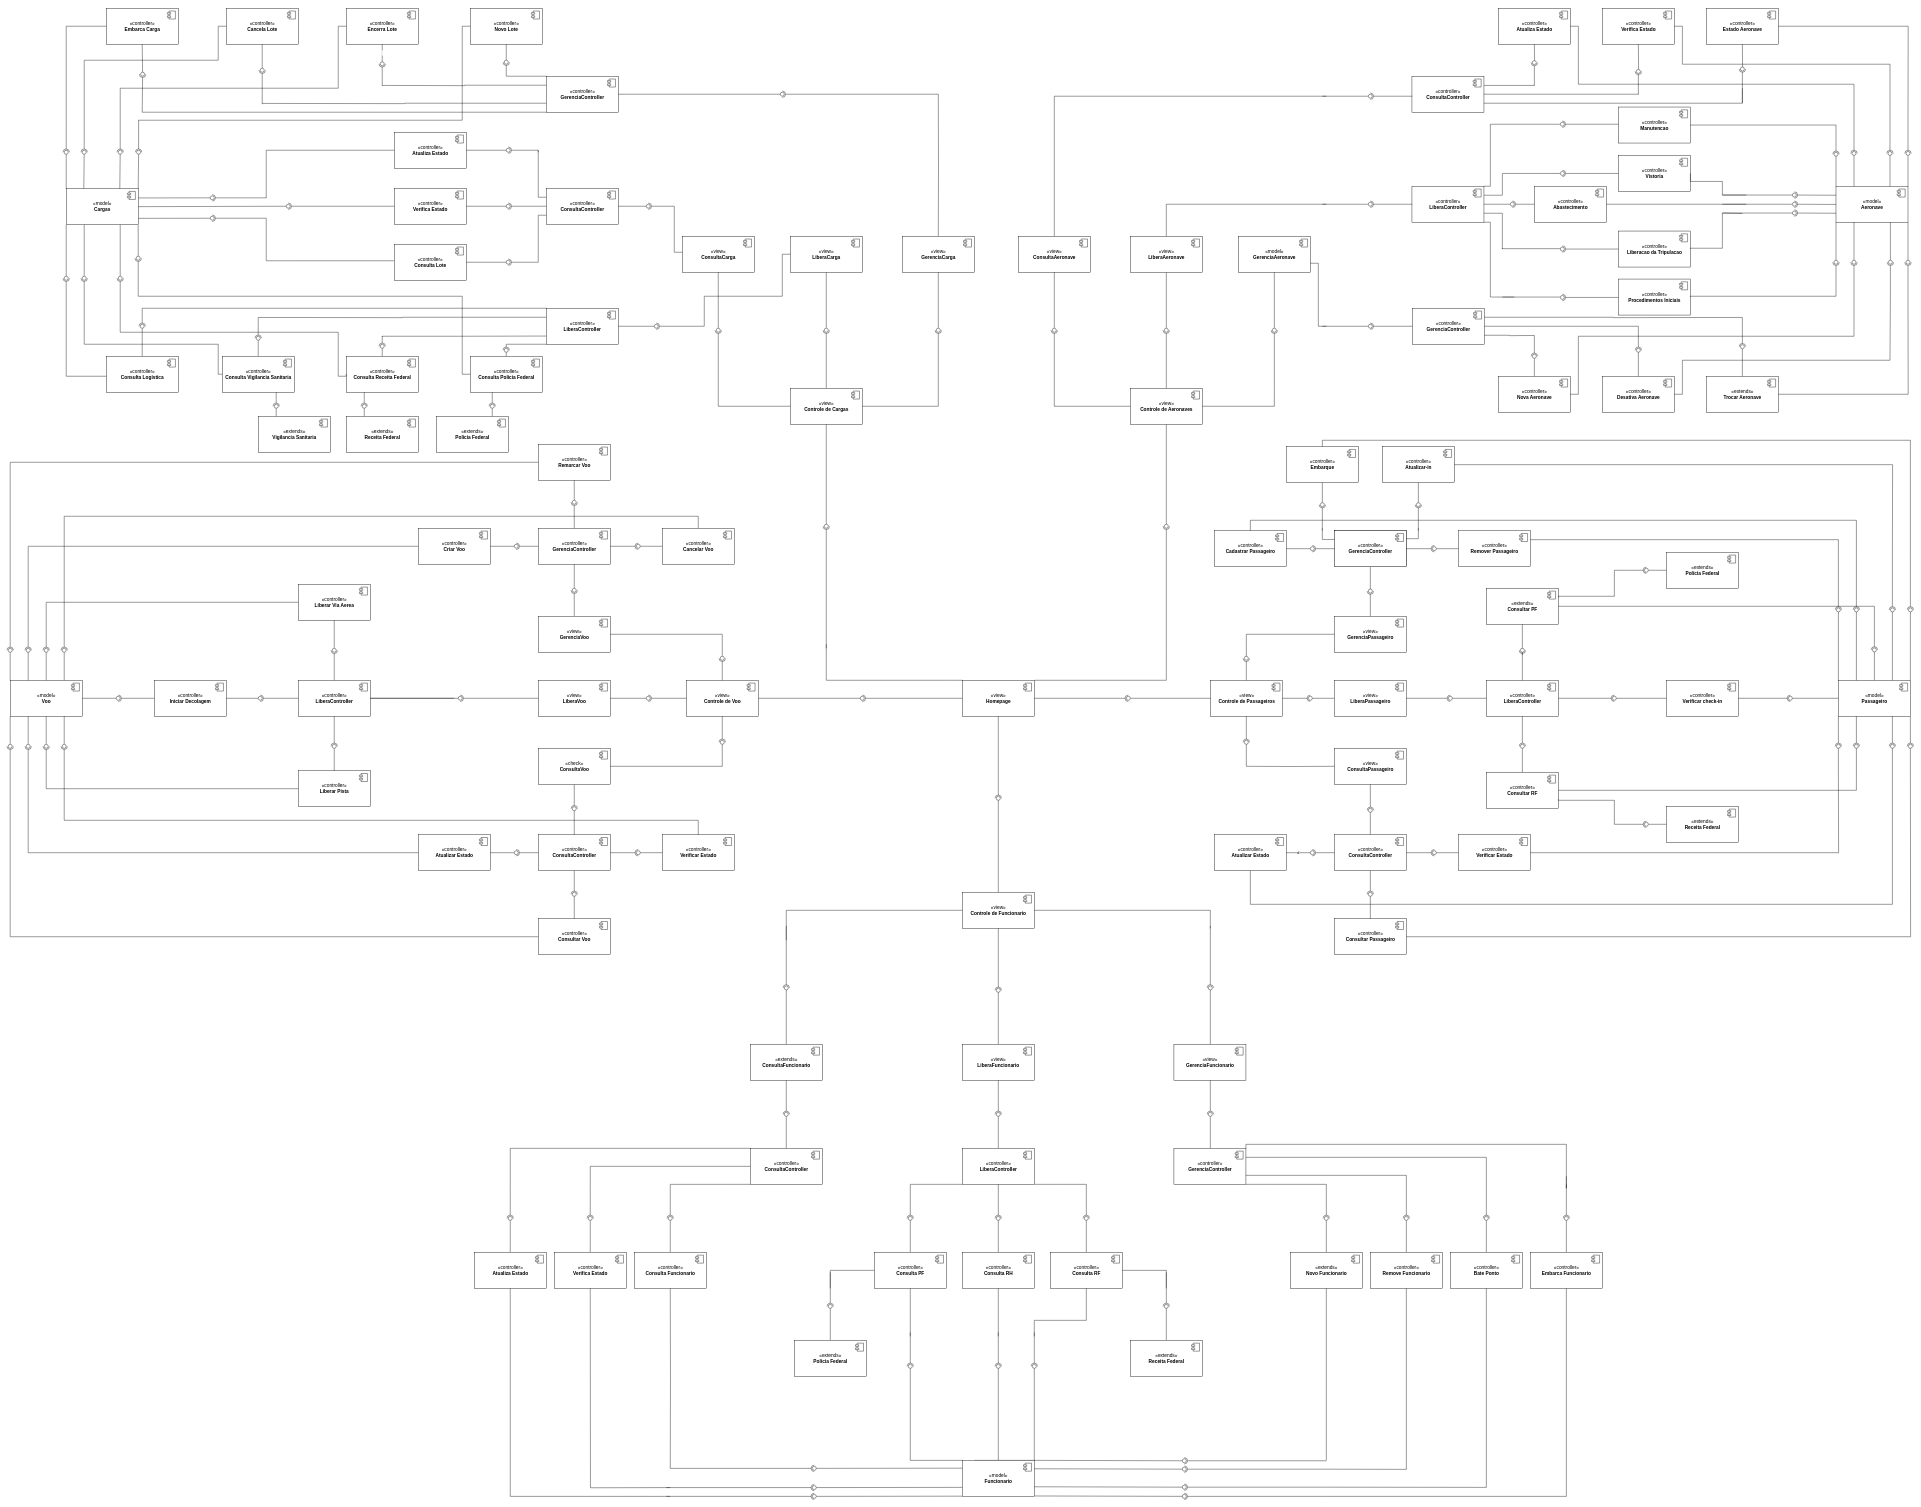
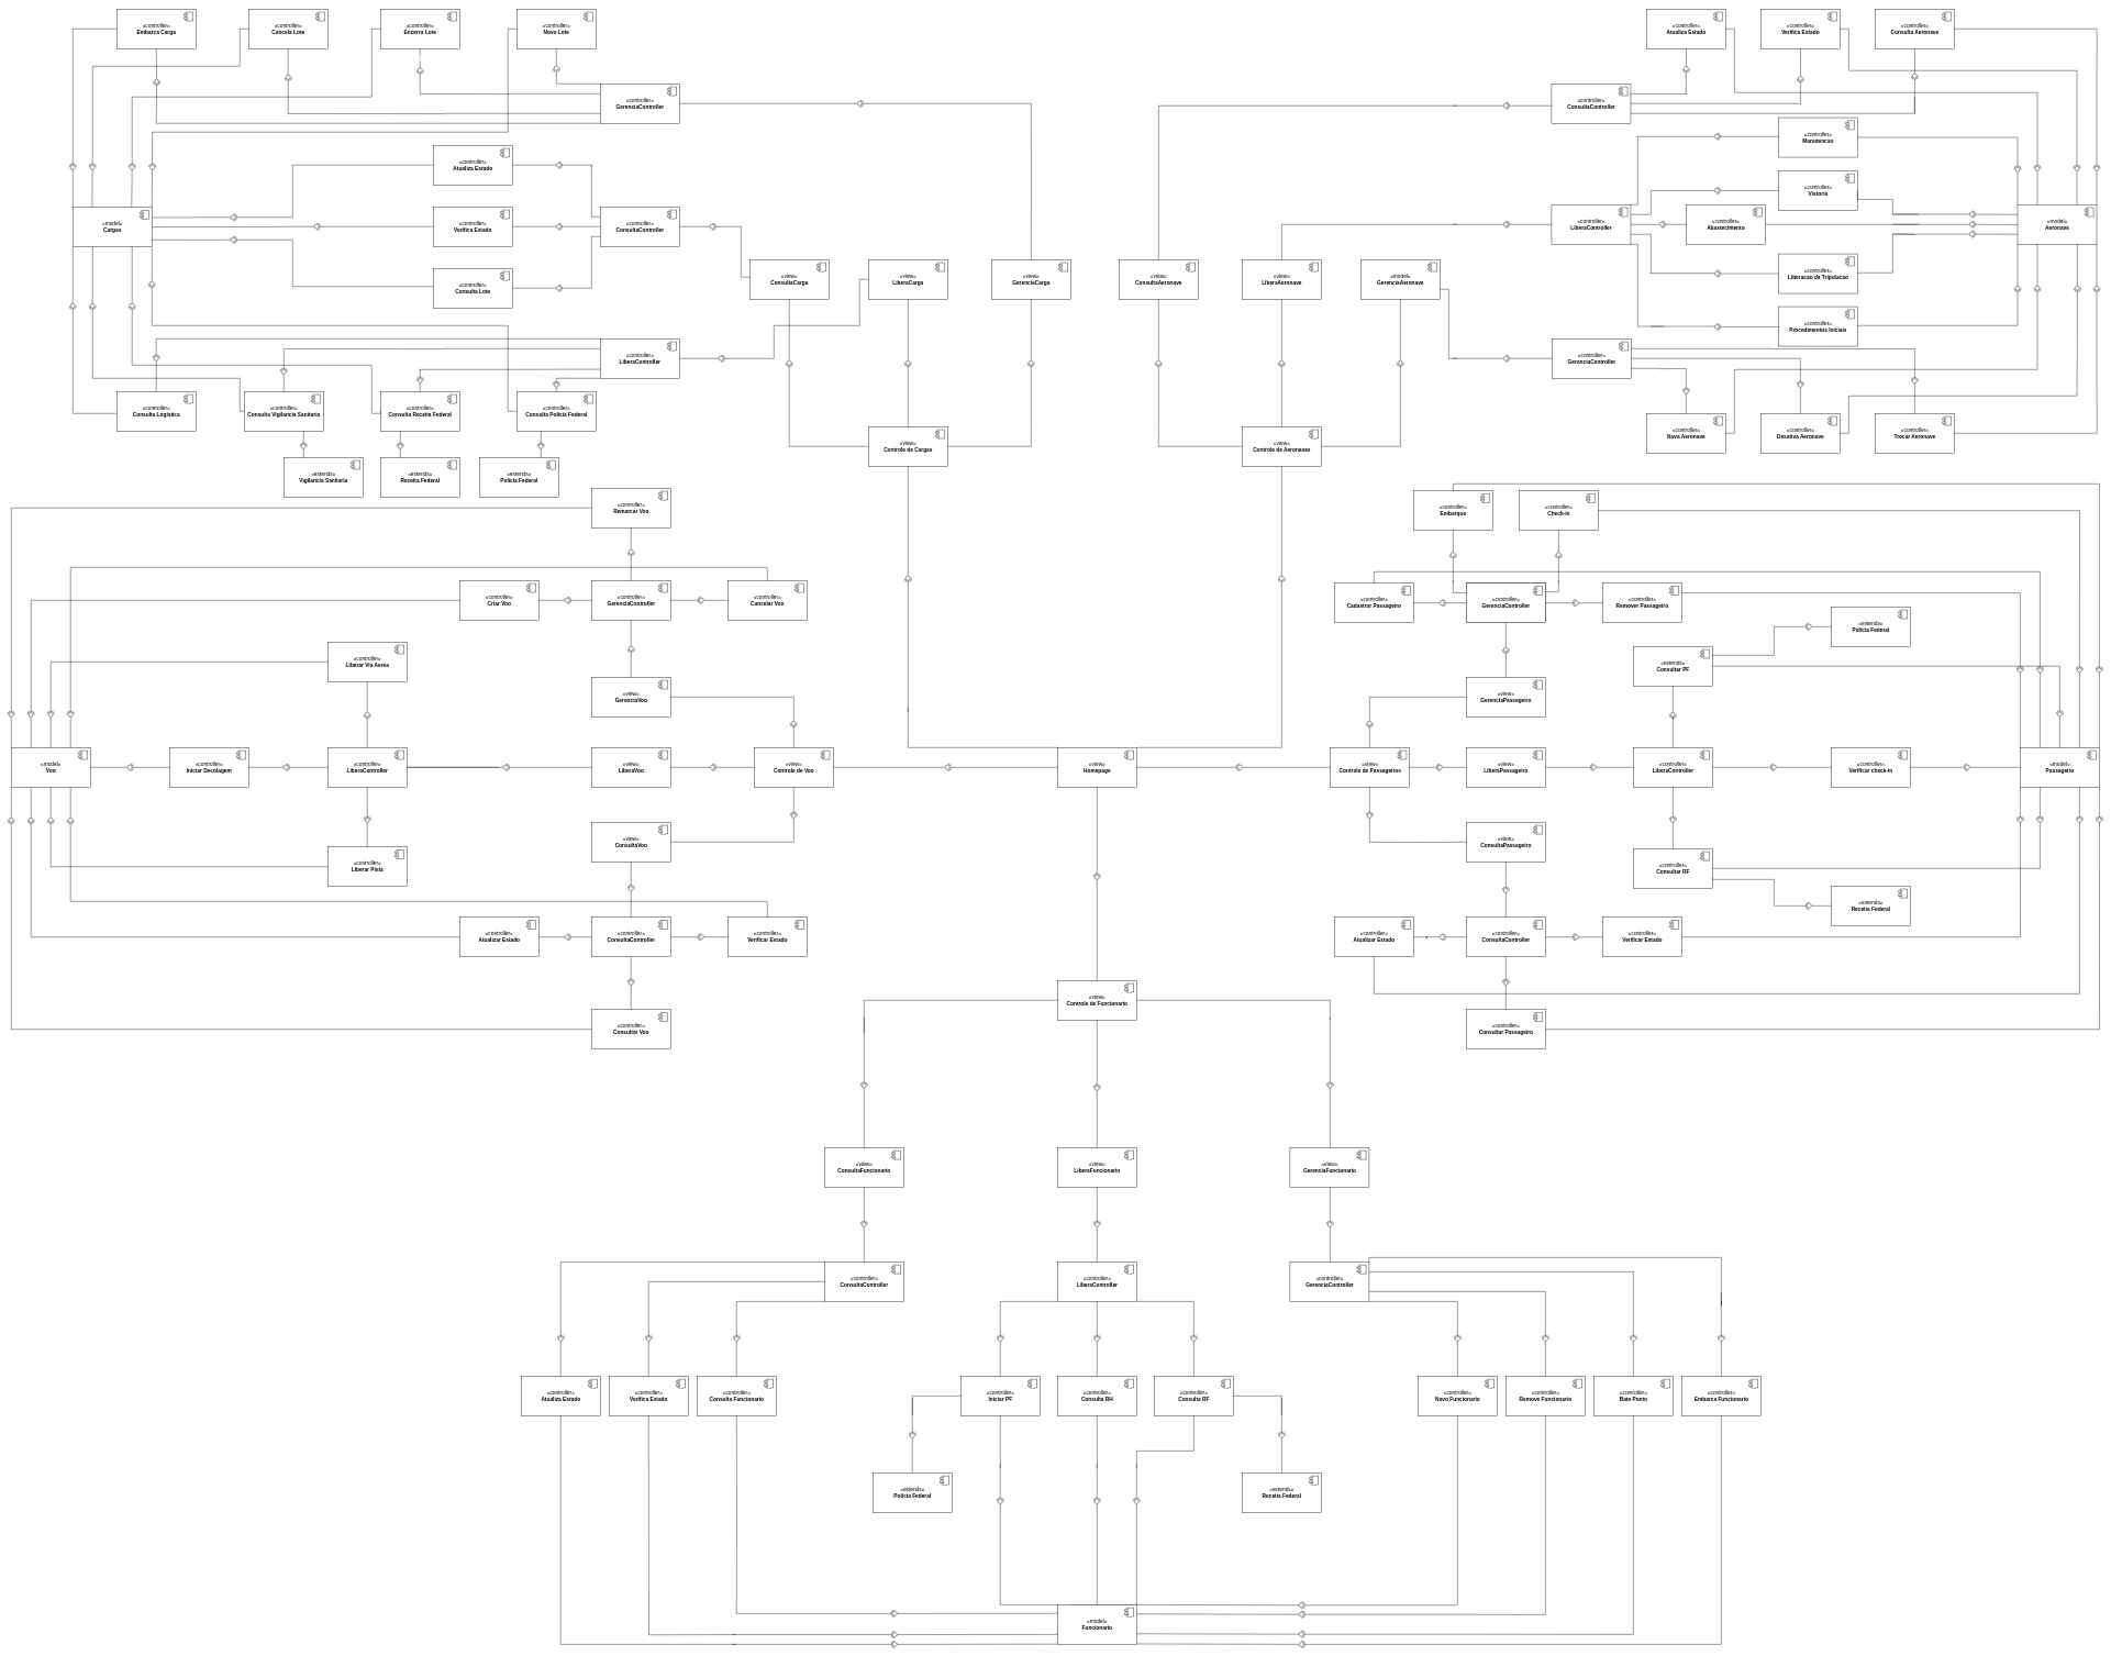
- <mxCell id="528" value="«controller»&lt;br&gt;&lt;b&gt;Estado Aeronave&lt;br&gt;&lt;/b&gt;" style="html=1;dropTarget=0;" vertex="1" parent="1"><mxGeometry x="4265" y="20" width="180" height="90" as="geometry" /></mxCell>
+ <mxCell id="528" value="«controller»&lt;br&gt;&lt;b&gt;Consulta Aeronave&lt;br&gt;&lt;/b&gt;" style="html=1;dropTarget=0;" vertex="1" parent="1"><mxGeometry x="4265" y="20" width="180" height="90" as="geometry" /></mxCell>
- <mxCell id="534" value="«extends»&lt;br&gt;&lt;b&gt;Trocar Aeronave&lt;br&gt;&lt;/b&gt;" style="html=1;dropTarget=0;" vertex="1" parent="1"><mxGeometry x="4265" y="940" width="180" height="90" as="geometry" /></mxCell>
+ <mxCell id="534" value="«controller»&lt;br&gt;&lt;b&gt;Trocar Aeronave&lt;br&gt;&lt;/b&gt;" style="html=1;dropTarget=0;" vertex="1" parent="1"><mxGeometry x="4265" y="940" width="180" height="90" as="geometry" /></mxCell>
- <mxCell id="245" value="«controller»&lt;br&gt;&lt;b&gt;Atualizar-in&lt;br&gt;&lt;/b&gt;" style="html=1;dropTarget=0;" vertex="1" parent="1"><mxGeometry x="3455" y="1116" width="180" height="90" as="geometry" /></mxCell>
+ <mxCell id="245" value="«controller»&lt;br&gt;&lt;b&gt;Check-in&lt;br&gt;&lt;/b&gt;" style="html=1;dropTarget=0;" vertex="1" parent="1"><mxGeometry x="3455" y="1116" width="180" height="90" as="geometry" /></mxCell>
- <mxCell id="161" value="«check»&lt;br&gt;&lt;b&gt;ConsultaVoo&lt;br&gt;&lt;/b&gt;" style="html=1;dropTarget=0;" vertex="1" parent="1"><mxGeometry x="1345" y="1870" width="180" height="90" as="geometry" /></mxCell>
+ <mxCell id="161" value="«view»&lt;br&gt;&lt;b&gt;ConsultaVoo&lt;br&gt;&lt;/b&gt;" style="html=1;dropTarget=0;" vertex="1" parent="1"><mxGeometry x="1345" y="1870" width="180" height="90" as="geometry" /></mxCell>
- <mxCell id="297" value="«extends»&lt;br&gt;&lt;b&gt;ConsultaFuncionario&lt;/b&gt;" style="html=1;dropTarget=0;" vertex="1" parent="1"><mxGeometry y="2610" width="180" height="90" as="geometry" x="1875" /></mxCell>
+ <mxCell id="297" value="«view»&lt;br&gt;&lt;b&gt;ConsultaFuncionario&lt;/b&gt;" style="html=1;dropTarget=0;" vertex="1" parent="1"><mxGeometry y="2610" width="180" height="90" as="geometry" x="1875" /></mxCell>
- <mxCell id="357" value="«controller»&lt;br&gt;&lt;b&gt;Consulta PF&lt;br&gt;&lt;/b&gt;" style="html=1;dropTarget=0;" vertex="1" parent="1"><mxGeometry x="2185" y="3130" width="180" height="90" as="geometry" /></mxCell>
+ <mxCell id="357" value="«controller»&lt;br&gt;&lt;b&gt;Iniciar PF&lt;br&gt;&lt;/b&gt;" style="html=1;dropTarget=0;" vertex="1" parent="1"><mxGeometry x="2185" y="3130" width="180" height="90" as="geometry" /></mxCell>
- <mxCell id="363" value="«extends»&lt;br&gt;&lt;b&gt;Novo Funcionario&lt;br&gt;&lt;/b&gt;" style="html=1;dropTarget=0;" vertex="1" parent="1"><mxGeometry x="3225" y="3130" width="180" height="90" as="geometry" /></mxCell>
+ <mxCell id="363" value="«controller»&lt;br&gt;&lt;b&gt;Novo Funcionario&lt;br&gt;&lt;/b&gt;" style="html=1;dropTarget=0;" vertex="1" parent="1"><mxGeometry x="3225" y="3130" width="180" height="90" as="geometry" /></mxCell>
